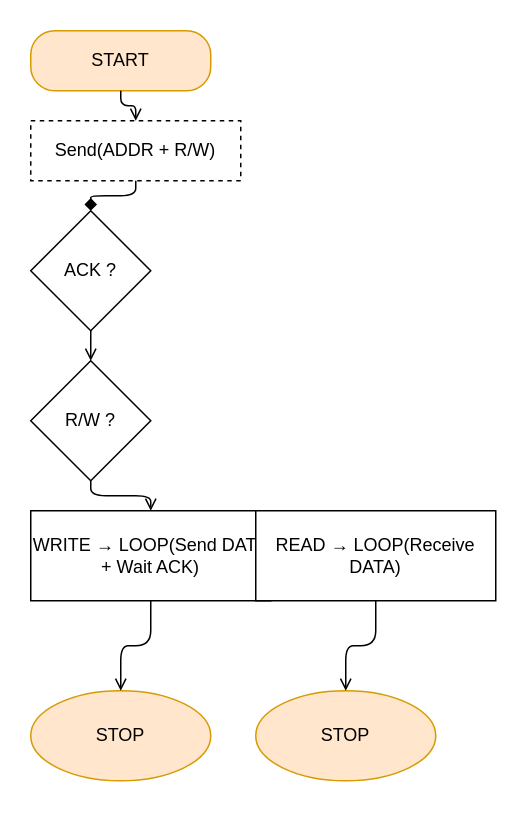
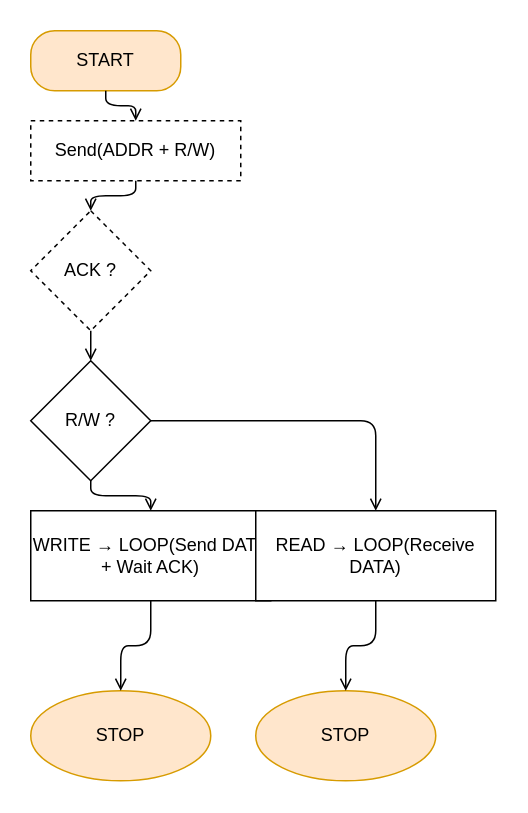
- <mxCell id="2" value="START" style="rounded=1;whiteSpace=wrap;html=1;arcSize=40;fillColor=#ffe6cc;strokeColor=#d79b00;" vertex="1" parent="1"><mxGeometry x="20" y="20" width="120" height="40" as="geometry" /></mxCell>
+ <mxCell id="2" value="START" style="rounded=1;whiteSpace=wrap;html=1;arcSize=40;fillColor=#ffe6cc;strokeColor=#d79b00;" vertex="1" parent="1"><mxGeometry x="20" y="20" width="100" height="40" as="geometry" /></mxCell>
- <mxCell id="11" style="edgeStyle=orthogonalEdgeStyle;endArrow=diamond;html=1;" edge="1" parent="1" source="3" target="4"><mxGeometry relative="1" as="geometry" /></mxCell>
+ <mxCell id="11" style="edgeStyle=orthogonalEdgeStyle;endArrow=open;html=1;" edge="1" parent="1" source="3" target="4"><mxGeometry relative="1" as="geometry" /></mxCell>
- <mxCell id="4" value="ACK ?" style="rhombus;whiteSpace=wrap;html=1;" vertex="1" parent="1"><mxGeometry x="20" y="140" width="80" height="80" as="geometry" /></mxCell>
+ <mxCell id="4" value="ACK ?" style="rhombus;whiteSpace=wrap;html=1;dashed=1;" vertex="1" parent="1"><mxGeometry x="20" y="140" width="80" height="80" as="geometry" /></mxCell>
+ <mxCell id="15" style="edgeStyle=orthogonalEdgeStyle;endArrow=open;html=1;" edge="1" parent="1" source="5" target="8"><mxGeometry relative="1" as="geometry" /></mxCell>
